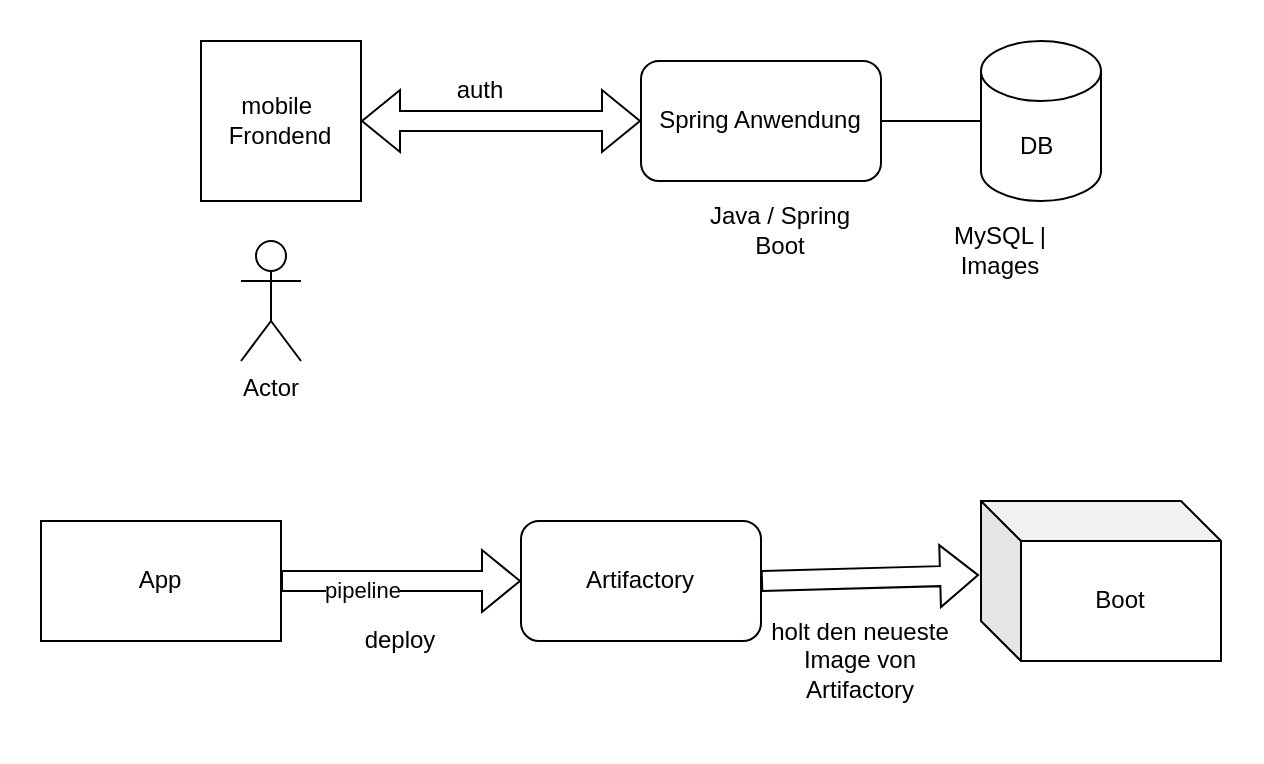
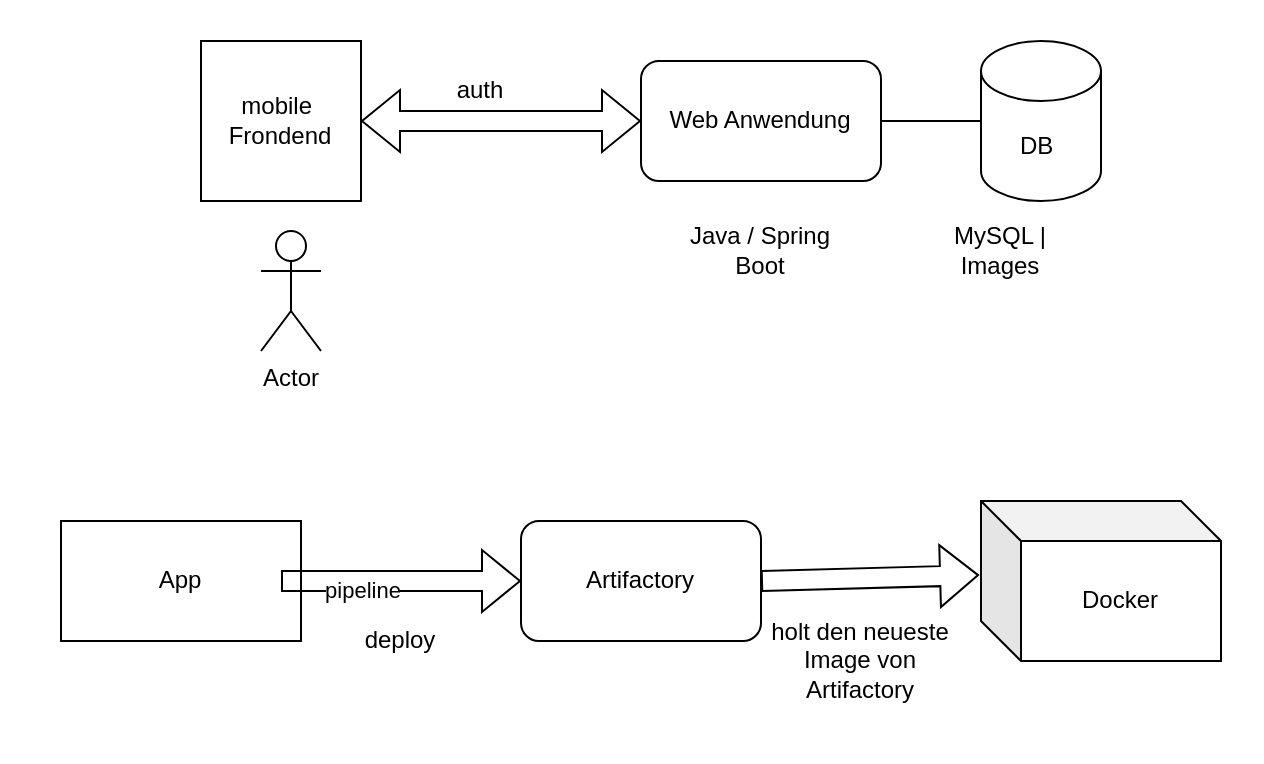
- <mxCell id="12" value="Spring Anwendung" style="rounded=1;whiteSpace=wrap;html=1;" vertex="1" parent="11"><mxGeometry x="220" y="10" width="120" height="60" as="geometry" /></mxCell>
+ <mxCell id="12" value="Web Anwendung" style="rounded=1;whiteSpace=wrap;html=1;" vertex="1" parent="11"><mxGeometry x="220" y="10" width="120" height="60" as="geometry" /></mxCell>
- <mxCell id="18" value="Java / Spring Boot" style="text;html=1;align=center;verticalAlign=middle;whiteSpace=wrap;rounded=0;" vertex="1" parent="11"><mxGeometry x="240" y="80" width="100" height="30" as="geometry" /></mxCell>
+ <mxCell id="18" value="Java / Spring Boot" style="text;html=1;align=center;verticalAlign=middle;whiteSpace=wrap;rounded=0;" vertex="1" parent="11"><mxGeometry x="230" y="90" width="100" height="30" as="geometry" /></mxCell>
- <mxCell id="20" value="Actor" style="shape=umlActor;verticalLabelPosition=bottom;verticalAlign=top;html=1;outlineConnect=0;" vertex="1" parent="11"><mxGeometry x="20" y="100" width="30" height="60" as="geometry" /></mxCell>
+ <mxCell id="20" value="Actor" style="shape=umlActor;verticalLabelPosition=bottom;verticalAlign=top;html=1;outlineConnect=0;" vertex="1" parent="11"><mxGeometry x="30" y="95" width="30" height="60" as="geometry" /></mxCell>
- <mxCell id="3" value="App" style="rounded=0;whiteSpace=wrap;html=1;movable=1;resizable=1;rotatable=1;deletable=1;editable=1;locked=0;connectable=1;" vertex="1" parent="2"><mxGeometry y="10" width="120" height="60" as="geometry" /></mxCell>
+ <mxCell id="3" value="App" style="rounded=0;whiteSpace=wrap;html=1;movable=1;resizable=1;rotatable=1;deletable=1;editable=1;locked=0;connectable=1;" vertex="1" parent="2"><mxGeometry x="10" y="10" width="120" height="60" as="geometry" /></mxCell>
- <mxCell id="7" value="Boot" style="shape=cube;whiteSpace=wrap;html=1;boundedLbl=1;backgroundOutline=1;darkOpacity=0.05;darkOpacity2=0.1;movable=1;resizable=1;rotatable=1;deletable=1;editable=1;locked=0;connectable=1;" vertex="1" parent="2"><mxGeometry x="470" width="120" height="80" as="geometry" /></mxCell>
+ <mxCell id="7" value="Docker" style="shape=cube;whiteSpace=wrap;html=1;boundedLbl=1;backgroundOutline=1;darkOpacity=0.05;darkOpacity2=0.1;movable=1;resizable=1;rotatable=1;deletable=1;editable=1;locked=0;connectable=1;" vertex="1" parent="2"><mxGeometry x="470" width="120" height="80" as="geometry" /></mxCell>
